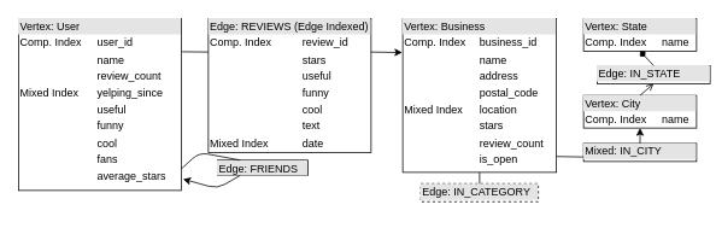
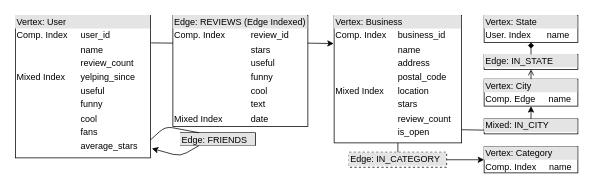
- <mxCell id="9" value="&lt;div style=&quot;box-sizing: border-box ; width: 100% ; background: #e4e4e4 ; padding: 2px&quot;&gt;Vertex: State&lt;/div&gt;&lt;table style=&quot;width: 100% ; font-size: 1em&quot; cellpadding=&quot;2&quot; cellspacing=&quot;0&quot;&gt;&lt;tbody&gt;&lt;tr&gt;&lt;td&gt;Comp. Index&lt;/td&gt;&lt;td&gt;name&lt;/td&gt;&lt;/tr&gt;&lt;tr&gt;&lt;td&gt;&lt;/td&gt;&lt;td&gt;&lt;br&gt;&lt;/td&gt;&lt;/tr&gt;&lt;/tbody&gt;&lt;/table&gt;" style="verticalAlign=top;align=left;overflow=fill;html=1;" parent="1" vertex="1"><mxGeometry x="645" y="20" width="125" height="36" as="geometry" /></mxCell>
+ <mxCell id="9" value="&lt;div style=&quot;box-sizing: border-box ; width: 100% ; background: #e4e4e4 ; padding: 2px&quot;&gt;Vertex: State&lt;/div&gt;&lt;table style=&quot;width: 100% ; font-size: 1em&quot; cellpadding=&quot;2&quot; cellspacing=&quot;0&quot;&gt;&lt;tbody&gt;&lt;tr&gt;&lt;td&gt;User. Index&lt;/td&gt;&lt;td&gt;name&lt;/td&gt;&lt;/tr&gt;&lt;tr&gt;&lt;td&gt;&lt;/td&gt;&lt;td&gt;&lt;br&gt;&lt;/td&gt;&lt;/tr&gt;&lt;/tbody&gt;&lt;/table&gt;" style="verticalAlign=top;align=left;overflow=fill;html=1;" parent="1" vertex="1"><mxGeometry x="645" y="20" width="125" height="36" as="geometry" /></mxCell>
- <mxCell id="15" value="&lt;div style=&quot;box-sizing: border-box ; width: 100% ; background: #e4e4e4 ; padding: 2px&quot;&gt;Edge: IN_STATE&lt;/div&gt;&lt;table style=&quot;width: 100% ; font-size: 1em&quot; cellpadding=&quot;2&quot; cellspacing=&quot;0&quot;&gt;&lt;tbody&gt;&lt;/tbody&gt;&lt;/table&gt;" style="verticalAlign=top;align=left;overflow=fill;html=1;" parent="1" vertex="1"><mxGeometry x="660" y="72" width="125" height="20" as="geometry" /></mxCell>
+ <mxCell id="15" value="&lt;div style=&quot;box-sizing: border-box ; width: 100% ; background: #e4e4e4 ; padding: 2px&quot;&gt;Edge: IN_STATE&lt;/div&gt;&lt;table style=&quot;width: 100% ; font-size: 1em&quot; cellpadding=&quot;2&quot; cellspacing=&quot;0&quot;&gt;&lt;tbody&gt;&lt;/tbody&gt;&lt;/table&gt;" style="verticalAlign=top;align=left;overflow=fill;html=1;" parent="1" vertex="1"><mxGeometry x="645" y="72" width="125" height="20" as="geometry" /></mxCell>
- <mxCell id="7" value="&lt;div style=&quot;box-sizing: border-box ; width: 100% ; background: #e4e4e4 ; padding: 2px&quot;&gt;Vertex: City&lt;/div&gt;&lt;table style=&quot;width: 100% ; font-size: 1em&quot; cellpadding=&quot;2&quot; cellspacing=&quot;0&quot;&gt;&lt;tbody&gt;&lt;tr&gt;&lt;td&gt;Comp. Index&lt;/td&gt;&lt;td&gt;name&lt;/td&gt;&lt;/tr&gt;&lt;tr&gt;&lt;td&gt;&lt;/td&gt;&lt;td&gt;&lt;br&gt;&lt;/td&gt;&lt;/tr&gt;&lt;/tbody&gt;&lt;/table&gt;" style="verticalAlign=top;align=left;overflow=fill;html=1;" parent="1" vertex="1"><mxGeometry x="645" y="105" width="125" height="36" as="geometry" /></mxCell>
+ <mxCell id="7" value="&lt;div style=&quot;box-sizing: border-box ; width: 100% ; background: #e4e4e4 ; padding: 2px&quot;&gt;Vertex: City&lt;/div&gt;&lt;table style=&quot;width: 100% ; font-size: 1em&quot; cellpadding=&quot;2&quot; cellspacing=&quot;0&quot;&gt;&lt;tbody&gt;&lt;tr&gt;&lt;td&gt;Comp. Edge&lt;/td&gt;&lt;td&gt;name&lt;/td&gt;&lt;/tr&gt;&lt;tr&gt;&lt;td&gt;&lt;/td&gt;&lt;td&gt;&lt;br&gt;&lt;/td&gt;&lt;/tr&gt;&lt;/tbody&gt;&lt;/table&gt;" style="verticalAlign=top;align=left;overflow=fill;html=1;" parent="1" vertex="1"><mxGeometry x="645" y="105" width="125" height="36" as="geometry" /></mxCell>
+ <mxCell id="21" value="" style="endArrow=classic;html=1;exitX=1;exitY=0.5;exitDx=0;exitDy=0;exitPerimeter=0;entryX=0;entryY=0.5;entryDx=0;entryDy=0;" parent="1" source="8" edge="1" target="4"><mxGeometry width="50" height="50" relative="1" as="geometry"><mxPoint x="360" y="550" as="sourcePoint" /><mxPoint x="580" y="238" as="targetPoint" /><Array as="points" /></mxGeometry></mxCell>
+ <mxCell id="4" value="&lt;div style=&quot;box-sizing: border-box ; width: 100% ; background: #e4e4e4 ; padding: 2px&quot;&gt;Vertex: Category&lt;/div&gt;&lt;table style=&quot;width: 100% ; font-size: 1em&quot; cellpadding=&quot;2&quot; cellspacing=&quot;0&quot;&gt;&lt;tbody&gt;&lt;tr&gt;&lt;td&gt;Comp. Index&lt;/td&gt;&lt;td&gt;name&lt;/td&gt;&lt;/tr&gt;&lt;/tbody&gt;&lt;/table&gt;" style="verticalAlign=top;align=left;overflow=fill;html=1;" parent="1" vertex="1"><mxGeometry x="645" y="195" width="125" height="35" as="geometry" /></mxCell>
